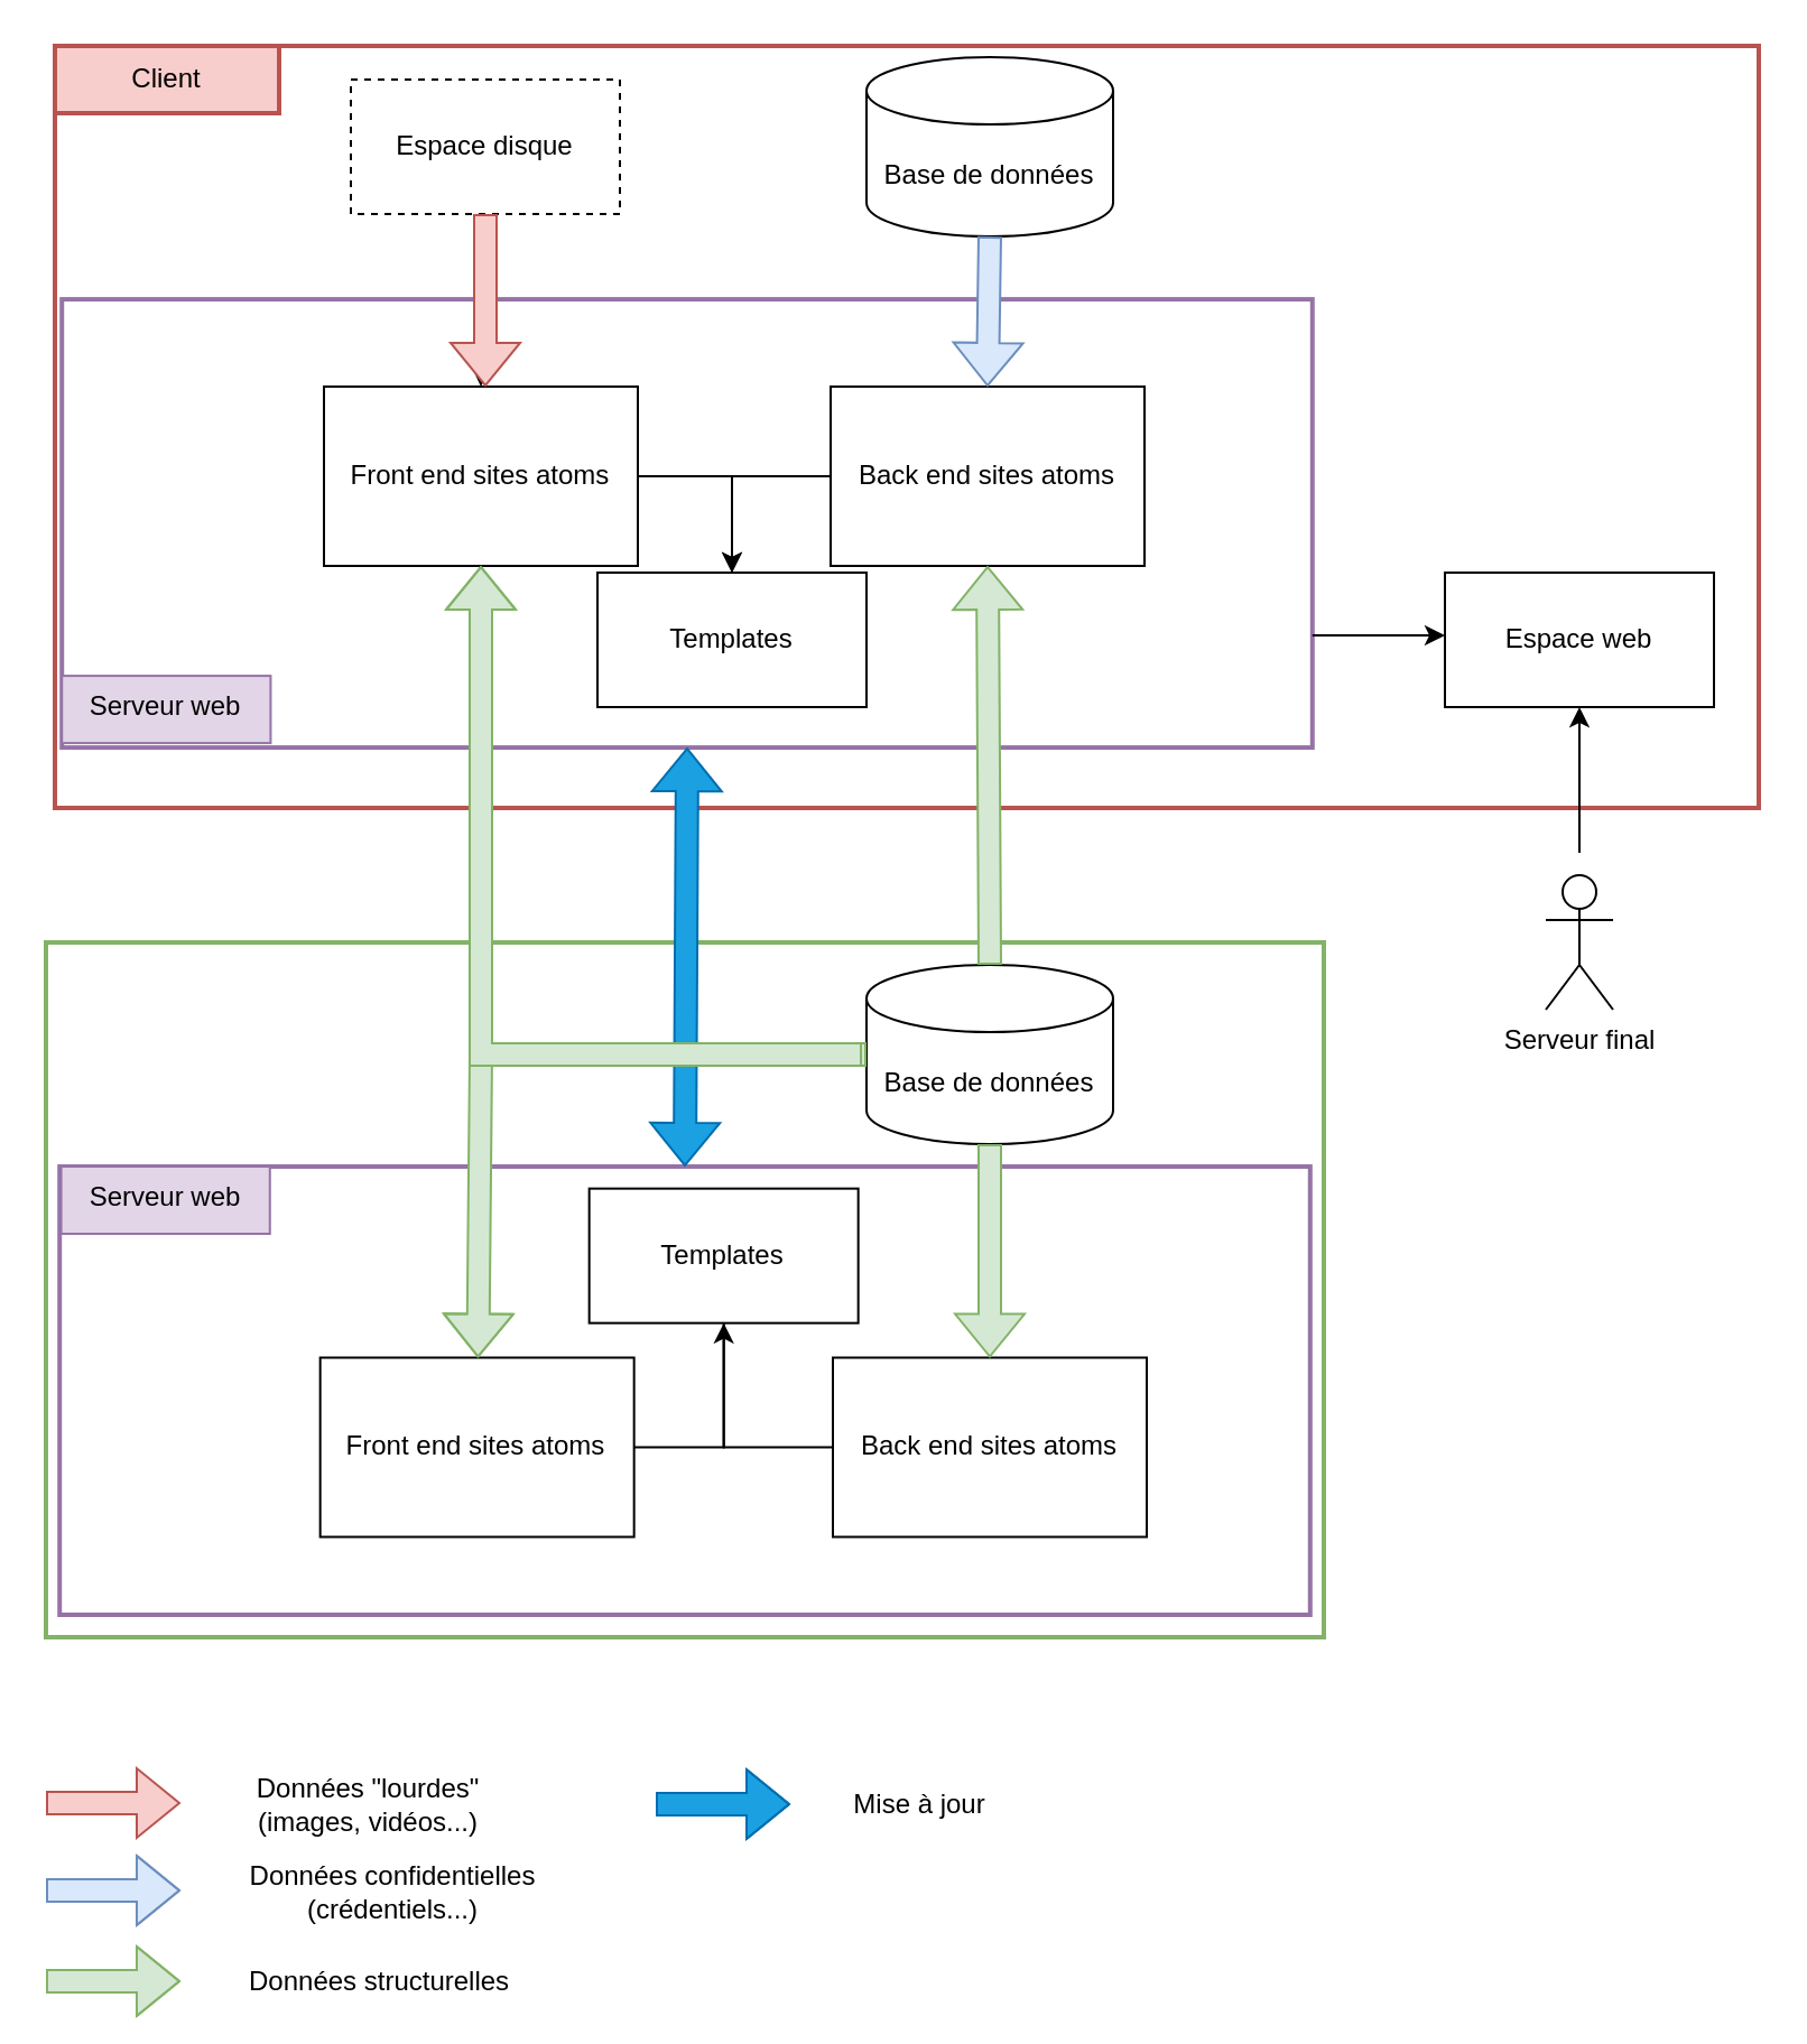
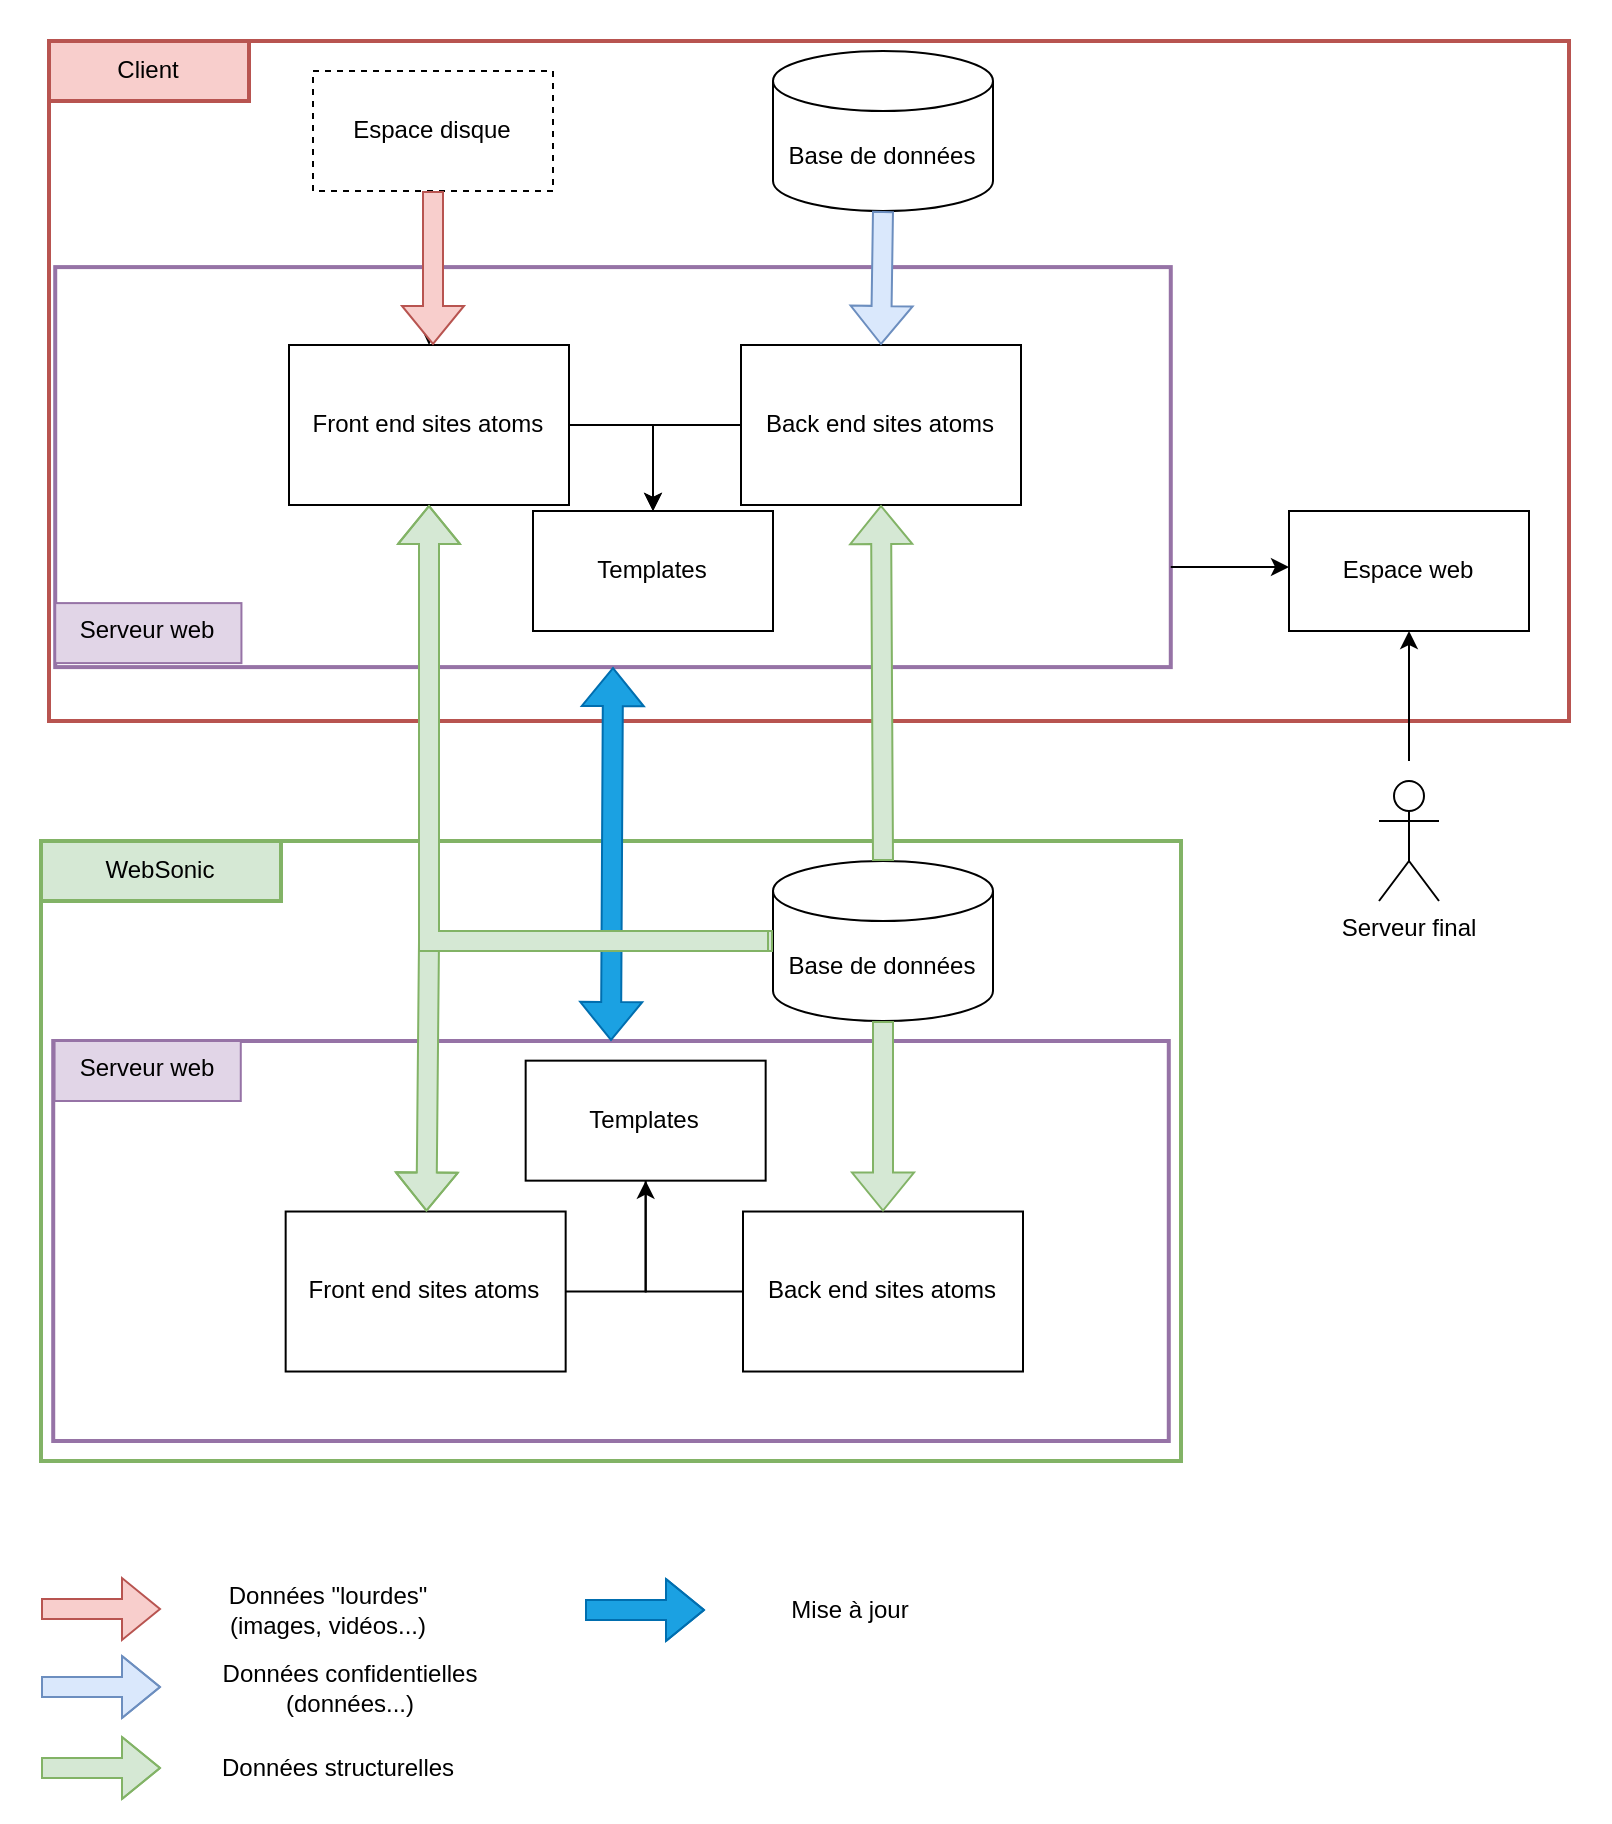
+ <mxCell id="17" value="WebSonic" style="text;html=1;strokeColor=#82b366;fillColor=#d5e8d4;align=center;verticalAlign=middle;whiteSpace=wrap;rounded=0;strokeWidth=2;" parent="1" vertex="1"><mxGeometry x="20" y="420" width="120" height="30" as="geometry" /></mxCell>
- <mxCell id="34" value="Mise à jour" style="text;html=1;strokeColor=none;fillColor=none;align=center;verticalAlign=middle;whiteSpace=wrap;rounded=0;" parent="1" vertex="1"><mxGeometry x="366" y="790" width="88" height="30" as="geometry" /></mxCell>
+ <mxCell id="34" value="Mise à jour" style="text;html=1;strokeColor=none;fillColor=none;align=center;verticalAlign=middle;whiteSpace=wrap;rounded=0;" parent="1" vertex="1"><mxGeometry x="381" y="790" width="88" height="30" as="geometry" /></mxCell>
- <mxCell id="8" value="Données confidentielles (crédentiels...)" style="text;html=1;strokeColor=none;fillColor=none;align=center;verticalAlign=middle;whiteSpace=wrap;rounded=0;" parent="1" vertex="1"><mxGeometry x="90" y="829" width="170" height="30" as="geometry" /></mxCell>
+ <mxCell id="8" value="Données confidentielles (données...)" style="text;html=1;strokeColor=none;fillColor=none;align=center;verticalAlign=middle;whiteSpace=wrap;rounded=0;" parent="1" vertex="1"><mxGeometry x="90" y="829" width="170" height="30" as="geometry" /></mxCell>
